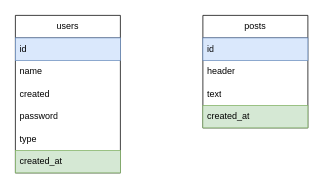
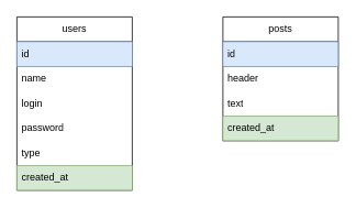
- <mxCell id="5" value="created" style="text;strokeColor=none;fillColor=none;align=left;verticalAlign=middle;spacingLeft=4;spacingRight=4;overflow=hidden;points=[[0,0.5],[1,0.5]];portConstraint=eastwest;rotatable=0;whiteSpace=wrap;html=1;" vertex="1" parent="2"><mxGeometry y="90" width="140" height="30" as="geometry" /></mxCell>
+ <mxCell id="5" value="login" style="text;strokeColor=none;fillColor=none;align=left;verticalAlign=middle;spacingLeft=4;spacingRight=4;overflow=hidden;points=[[0,0.5],[1,0.5]];portConstraint=eastwest;rotatable=0;whiteSpace=wrap;html=1;" vertex="1" parent="2"><mxGeometry y="90" width="140" height="30" as="geometry" /></mxCell>
